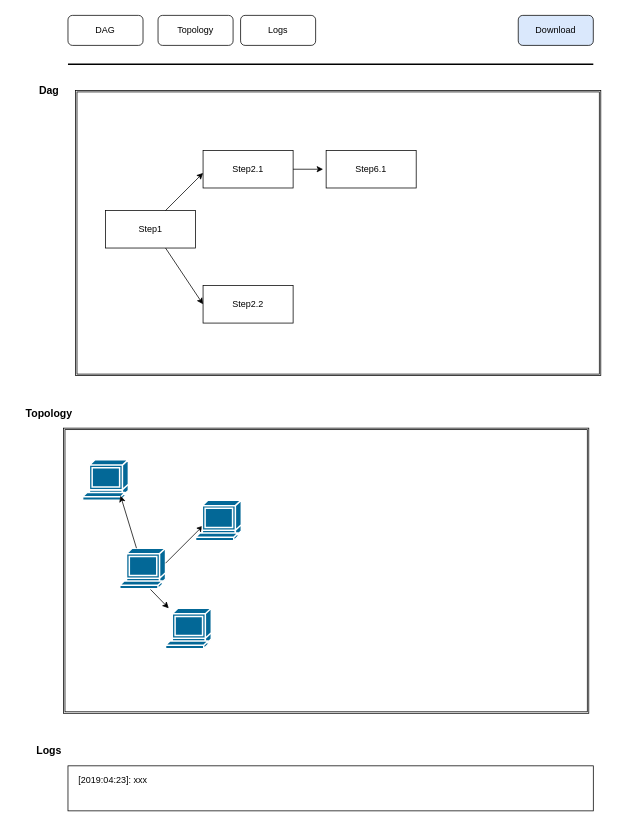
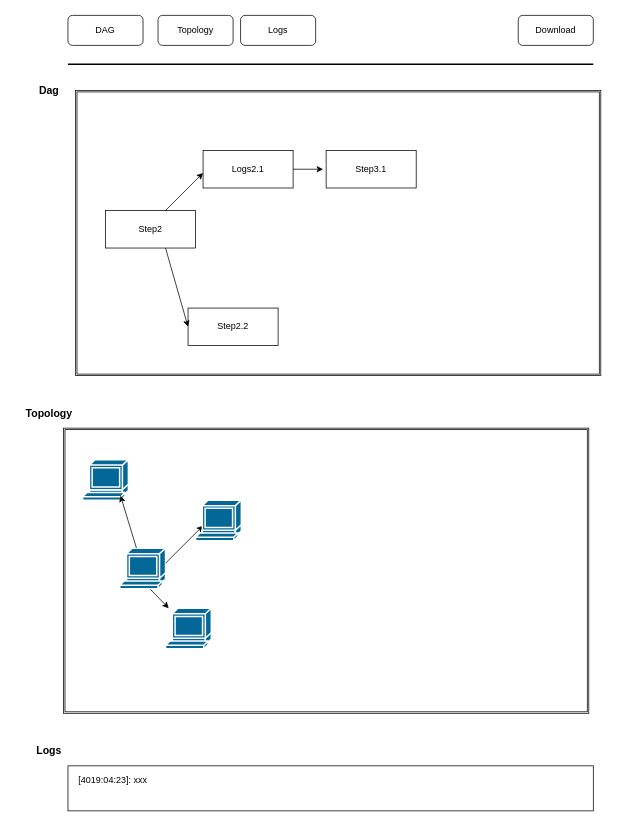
- <mxCell id="6" value="Download" style="rounded=1;whiteSpace=wrap;html=1;fillColor=#dae8fc;" vertex="1" parent="1"><mxGeometry x="690" y="20" width="100" height="40" as="geometry" /></mxCell>
+ <mxCell id="6" value="Download" style="rounded=1;whiteSpace=wrap;html=1;" vertex="1" parent="1"><mxGeometry x="690" y="20" width="100" height="40" as="geometry" /></mxCell>
- <mxCell id="11" value="Step2.1" style="rounded=0;whiteSpace=wrap;html=1;" vertex="1" parent="1"><mxGeometry x="270" y="200" width="120" height="50" as="geometry" /></mxCell>
+ <mxCell id="11" value="Logs2.1" style="rounded=0;whiteSpace=wrap;html=1;" vertex="1" parent="1"><mxGeometry x="270" y="200" width="120" height="50" as="geometry" /></mxCell>
- <mxCell id="16" value="Step6.1" style="rounded=0;whiteSpace=wrap;html=1;" vertex="1" parent="1"><mxGeometry x="434" y="200" width="120" height="50" as="geometry" /></mxCell>
+ <mxCell id="16" value="Step3.1" style="rounded=0;whiteSpace=wrap;html=1;" vertex="1" parent="1"><mxGeometry x="434" y="200" width="120" height="50" as="geometry" /></mxCell>
- <mxCell id="9" value="Step1" style="rounded=0;whiteSpace=wrap;html=1;" vertex="1" parent="1"><mxGeometry x="140" y="280" width="120" height="50" as="geometry" /></mxCell>
+ <mxCell id="9" value="Step2" style="rounded=0;whiteSpace=wrap;html=1;" vertex="1" parent="1"><mxGeometry x="140" y="280" width="120" height="50" as="geometry" /></mxCell>
- <mxCell id="10" value="Step2.2" style="rounded=0;whiteSpace=wrap;html=1;" vertex="1" parent="1"><mxGeometry x="270" y="380" width="120" height="50" as="geometry" /></mxCell>
+ <mxCell id="10" value="Step2.2" style="rounded=0;whiteSpace=wrap;html=1;" vertex="1" parent="1"><mxGeometry x="250" y="410" width="120" height="50" as="geometry" /></mxCell>
- <mxCell id="20" value="[2019:04:23]: xxx" style="text;html=1;strokeColor=none;fillColor=none;align=center;verticalAlign=middle;whiteSpace=wrap;rounded=0;" vertex="1" parent="1"><mxGeometry x="40" y="1030" width="220" height="20" as="geometry" /></mxCell>
+ <mxCell id="20" value="[4019:04:23]: xxx" style="text;html=1;strokeColor=none;fillColor=none;align=center;verticalAlign=middle;whiteSpace=wrap;rounded=0;" vertex="1" parent="1"><mxGeometry x="40" y="1030" width="220" height="20" as="geometry" /></mxCell>
